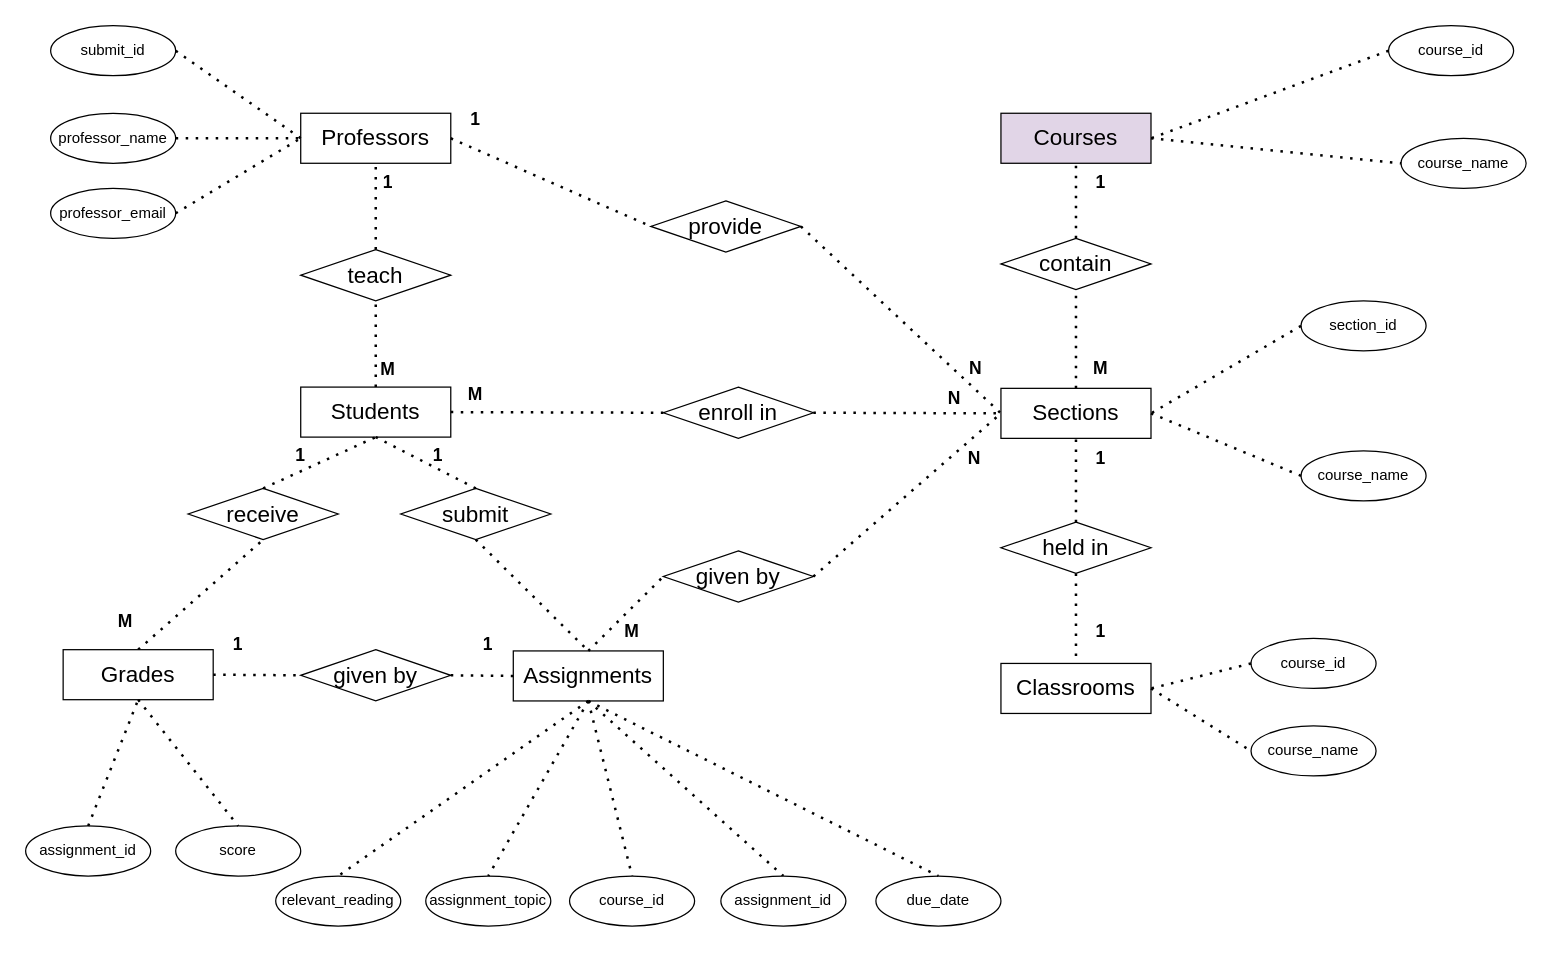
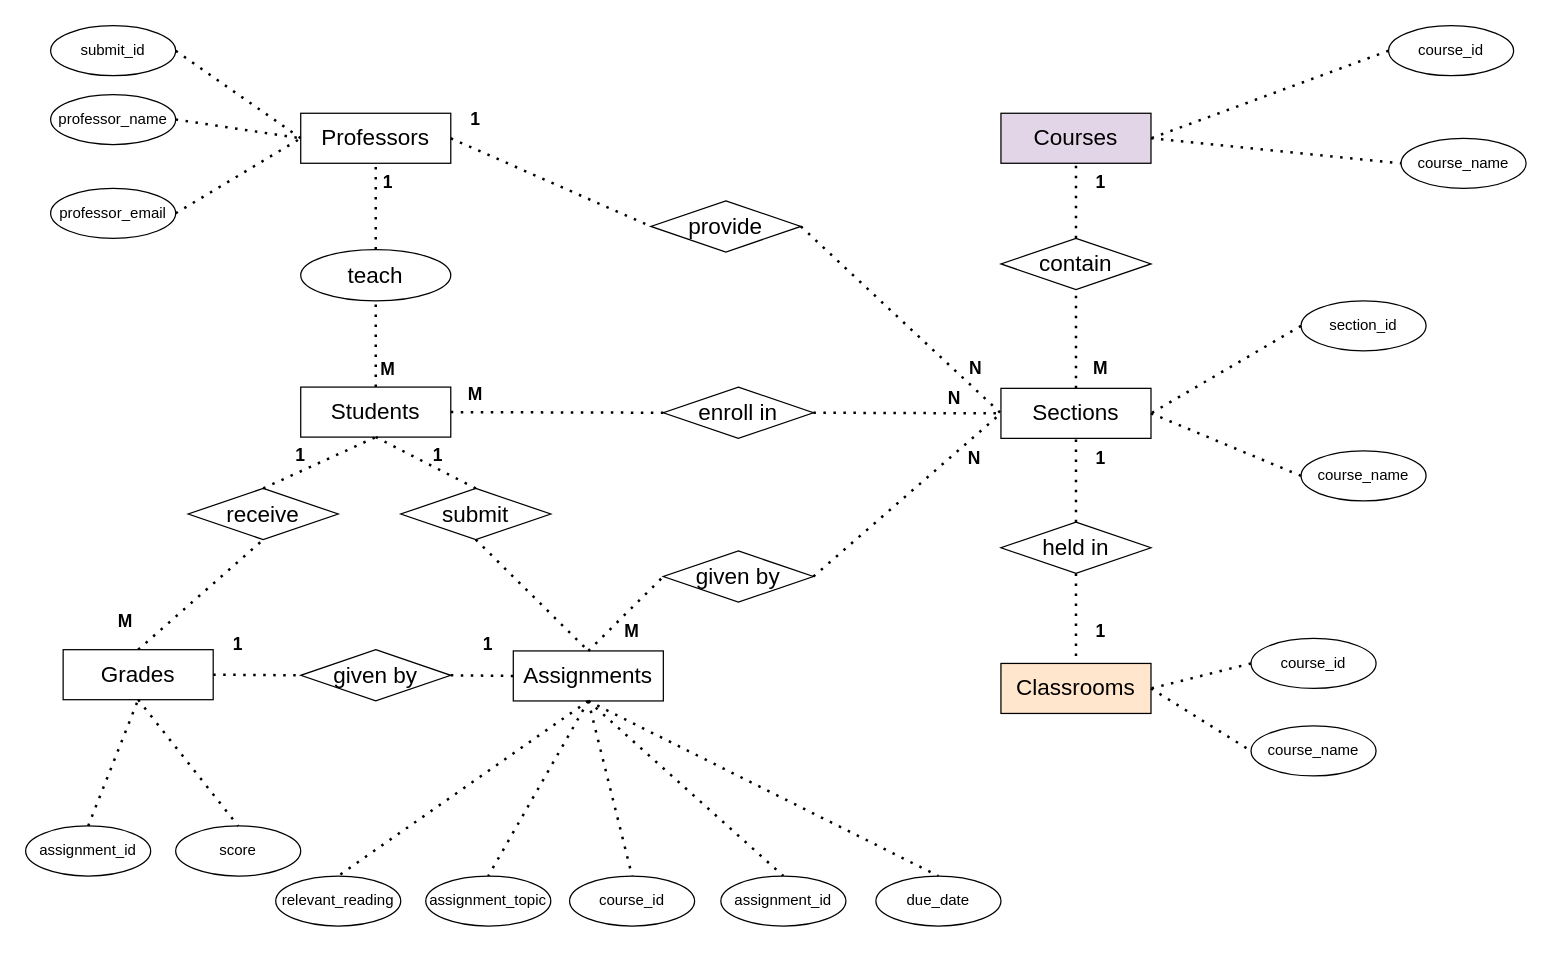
- <mxCell id="5" value="professor_name" style="ellipse;whiteSpace=wrap;html=1;" vertex="1" parent="1"><mxGeometry x="40" y="90" width="100" height="40" as="geometry" /></mxCell>
+ <mxCell id="5" value="professor_name" style="ellipse;whiteSpace=wrap;html=1;" vertex="1" parent="1"><mxGeometry x="40" y="75" width="100" height="40" as="geometry" /></mxCell>
- <mxCell id="14" value="&lt;font style=&quot;font-size: 18px;&quot;&gt;teach&lt;/font&gt;" style="rhombus;whiteSpace=wrap;html=1;" vertex="1" parent="1"><mxGeometry x="240" y="199" width="120" height="41" as="geometry" /></mxCell>
+ <mxCell id="14" value="&lt;font style=&quot;font-size: 18px;&quot;&gt;teach&lt;/font&gt;" style="ellipse;whiteSpace=wrap;html=1;" vertex="1" parent="1"><mxGeometry x="240" y="199" width="120" height="41" as="geometry" /></mxCell>
- <mxCell id="3" value="&lt;font style=&quot;font-size: 18px;&quot;&gt;Classrooms&lt;/font&gt;" style="rounded=0;whiteSpace=wrap;html=1;" vertex="1" parent="1"><mxGeometry x="800" y="530" width="120" height="40" as="geometry" /></mxCell>
+ <mxCell id="3" value="&lt;font style=&quot;font-size: 18px;&quot;&gt;Classrooms&lt;/font&gt;" style="rounded=0;whiteSpace=wrap;html=1;fillColor=#ffe6cc;" vertex="1" parent="1"><mxGeometry x="800" y="530" width="120" height="40" as="geometry" /></mxCell>
